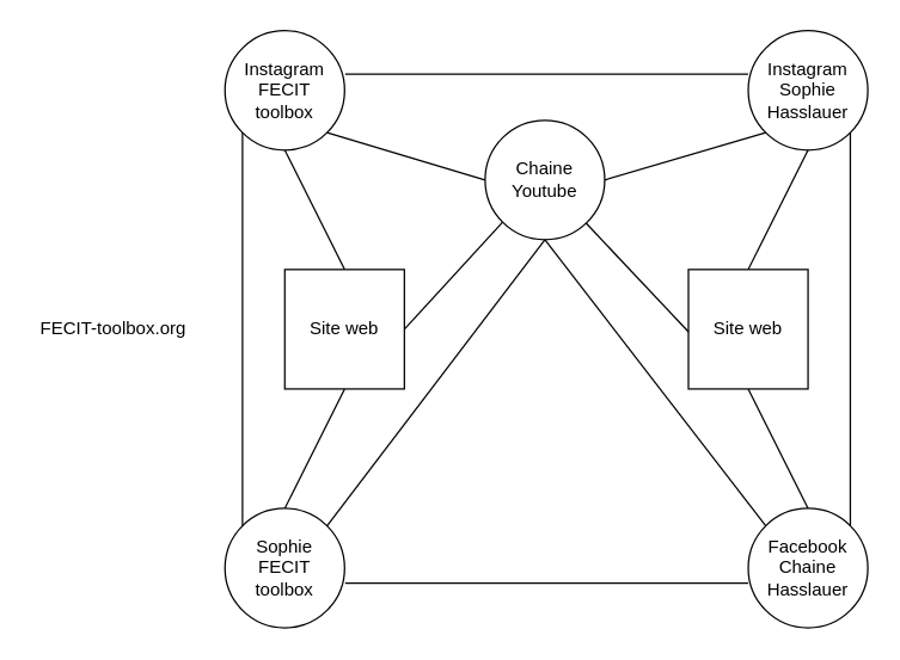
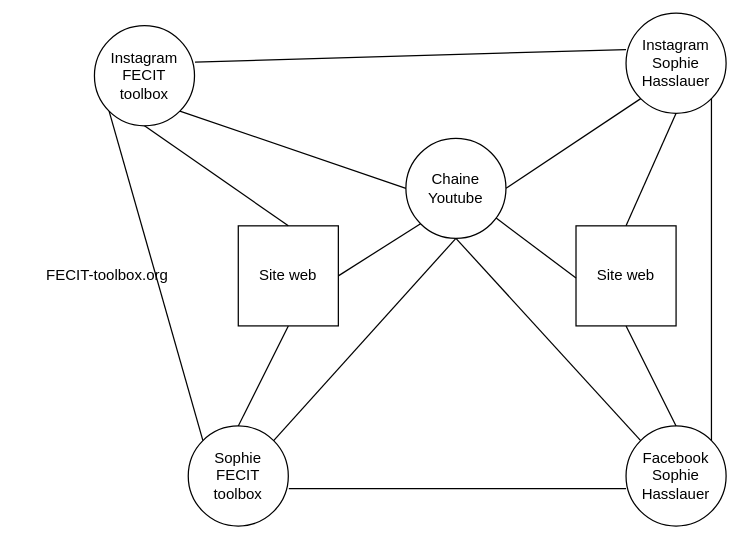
- <mxCell id="9" value="Instagram&lt;br&gt;FECIT&lt;br&gt;toolbox" style="ellipse;whiteSpace=wrap;html=1;aspect=fixed;" vertex="1" parent="1"><mxGeometry x="150" y="20" width="80" height="80" as="geometry" /></mxCell>
+ <mxCell id="9" value="Instagram&lt;br&gt;FECIT&lt;br&gt;toolbox" style="ellipse;whiteSpace=wrap;html=1;aspect=fixed;" vertex="1" parent="1"><mxGeometry x="75" y="20" width="80" height="80" as="geometry" /></mxCell>
- <mxCell id="2" value="Instagram&lt;br&gt;Sophie&lt;br&gt;Hasslauer" style="ellipse;whiteSpace=wrap;html=1;aspect=fixed;" vertex="1" parent="1"><mxGeometry x="500" y="20" width="80" height="80" as="geometry" /></mxCell>
+ <mxCell id="2" value="Instagram&lt;br&gt;Sophie&lt;br&gt;Hasslauer" style="ellipse;whiteSpace=wrap;html=1;aspect=fixed;" vertex="1" parent="1"><mxGeometry x="500" y="10" width="80" height="80" as="geometry" /></mxCell>
- <mxCell id="5" value="Chaine&lt;br&gt;Youtube" style="ellipse;whiteSpace=wrap;html=1;aspect=fixed;" vertex="1" parent="1"><mxGeometry x="324" y="80" width="80" height="80" as="geometry" /></mxCell>
+ <mxCell id="5" value="Chaine&lt;br&gt;Youtube" style="ellipse;whiteSpace=wrap;html=1;aspect=fixed;" vertex="1" parent="1"><mxGeometry x="324" y="110" width="80" height="80" as="geometry" /></mxCell>
- <mxCell id="6" value="FECIT-toolbox.org" style="text;html=1;align=center;verticalAlign=middle;resizable=0;points=[];autosize=1;strokeColor=none;fillColor=none;" vertex="1" parent="1"><mxGeometry x="20" y="210" width="110" height="20" as="geometry" /></mxCell>
+ <mxCell id="6" value="FECIT-toolbox.org" style="text;html=1;align=center;verticalAlign=middle;resizable=0;points=[];autosize=1;strokeColor=none;fillColor=none;" vertex="1" parent="1"><mxGeometry x="30" y="210" width="110" height="20" as="geometry" /></mxCell>
- <mxCell id="7" value="Facebook&lt;br&gt;Chaine&lt;br&gt;Hasslauer" style="ellipse;whiteSpace=wrap;html=1;aspect=fixed;" vertex="1" parent="1"><mxGeometry x="500" y="340" width="80" height="80" as="geometry" /></mxCell>
+ <mxCell id="7" value="Facebook&lt;br&gt;Sophie&lt;br&gt;Hasslauer" style="ellipse;whiteSpace=wrap;html=1;aspect=fixed;" vertex="1" parent="1"><mxGeometry x="500" y="340" width="80" height="80" as="geometry" /></mxCell>
